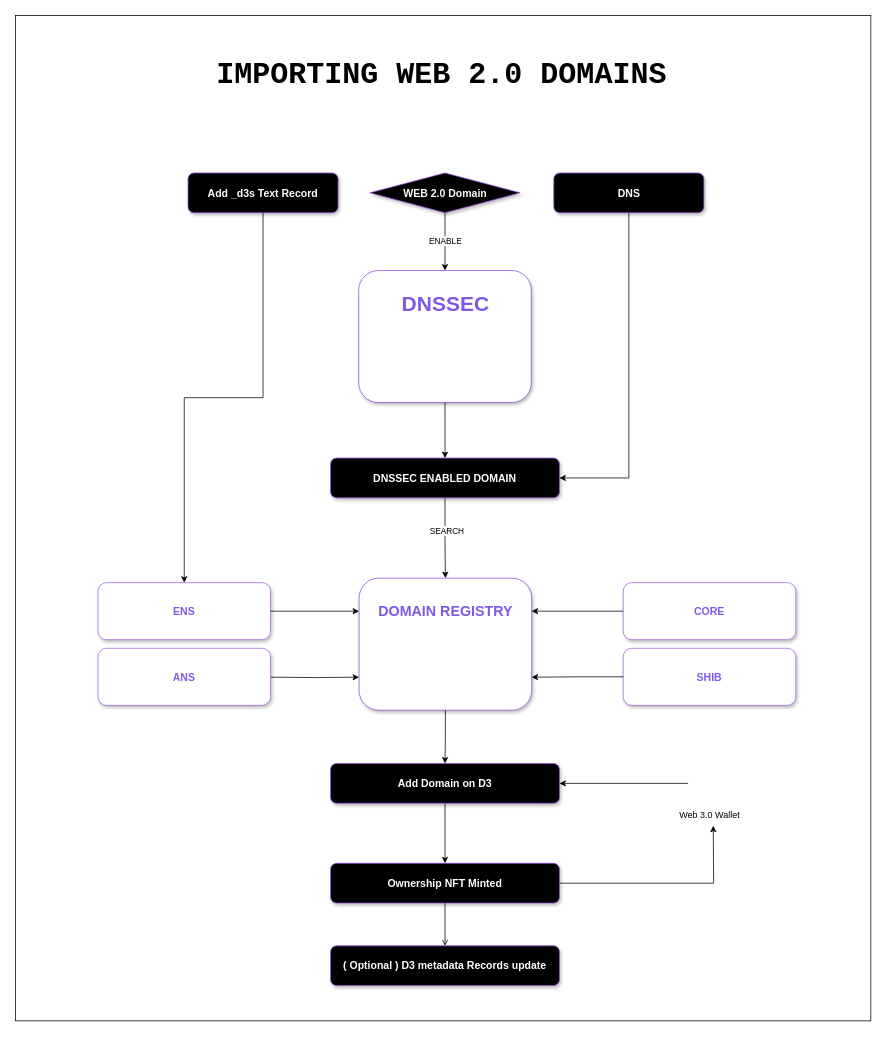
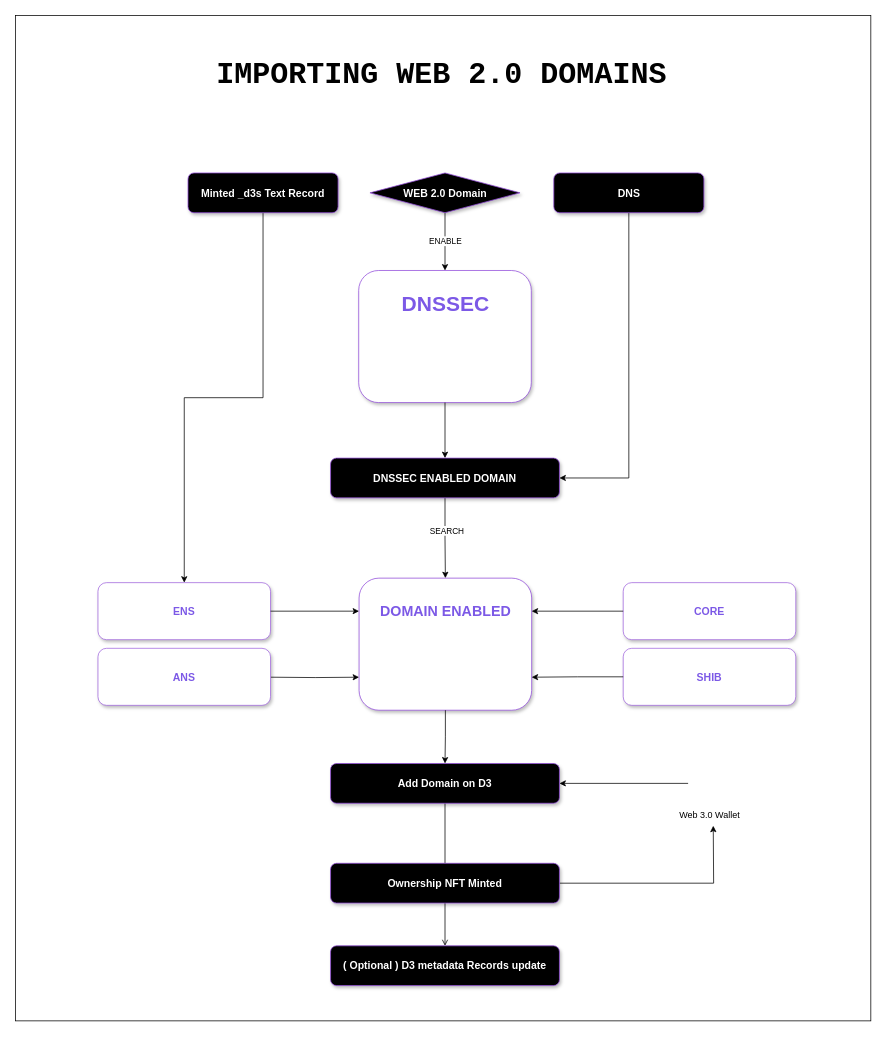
- <mxCell id="17" value="&lt;font style=&quot;font-size: 14px;&quot;&gt;&lt;b&gt;Add _d3s Text Record&lt;/b&gt;&lt;/font&gt;" style="rounded=1;whiteSpace=wrap;html=1;gradientColor=light-dark(#924ddb, #ededed);fillColor=light-dark(#6865f0, #ededed);fontColor=#FFFFFF;shadow=1;strokeColor=light-dark(#934dda, #ededed);gradientDirection=west;" vertex="1" parent="1"><mxGeometry x="250" y="230" width="200" height="53" as="geometry" /></mxCell>
+ <mxCell id="17" value="&lt;font style=&quot;font-size: 14px;&quot;&gt;&lt;b&gt;Minted _d3s Text Record&lt;/b&gt;&lt;/font&gt;" style="rounded=1;whiteSpace=wrap;html=1;gradientColor=light-dark(#924ddb, #ededed);fillColor=light-dark(#6865f0, #ededed);fontColor=#FFFFFF;shadow=1;strokeColor=light-dark(#934dda, #ededed);gradientDirection=west;" vertex="1" parent="1"><mxGeometry x="250" y="230" width="200" height="53" as="geometry" /></mxCell>
- <mxCell id="21" value="&lt;font style=&quot;color: light-dark(rgb(124, 89, 230), rgb(237, 237, 237)); font-size: 19px;&quot;&gt;&lt;b&gt;DOMAIN REGISTRY&lt;/b&gt;&lt;/font&gt;" style="text;html=1;align=center;verticalAlign=middle;resizable=0;points=[];autosize=1;strokeColor=none;fillColor=none;" vertex="1" parent="19"><mxGeometry x="15" y="25" width="200" height="40" as="geometry" /></mxCell>
+ <mxCell id="21" value="&lt;font style=&quot;color: light-dark(rgb(124, 89, 230), rgb(237, 237, 237)); font-size: 19px;&quot;&gt;&lt;b&gt;DOMAIN ENABLED&lt;/b&gt;&lt;/font&gt;" style="text;html=1;align=center;verticalAlign=middle;resizable=0;points=[];autosize=1;strokeColor=none;fillColor=none;" vertex="1" parent="19"><mxGeometry x="15" y="25" width="200" height="40" as="geometry" /></mxCell>
- <mxCell id="35" style="edgeStyle=orthogonalEdgeStyle;rounded=0;orthogonalLoop=1;jettySize=auto;html=1;entryX=0.5;entryY=0;entryDx=0;entryDy=0;" edge="1" parent="1" source="36" target="40"><mxGeometry relative="1" as="geometry" /></mxCell>
+ <mxCell id="35" style="edgeStyle=orthogonalEdgeStyle;rounded=0;orthogonalLoop=1;jettySize=auto;html=1;entryX=0.5;entryY=0;entryDx=0;entryDy=0;endArrow=none;" edge="1" parent="1" source="36" target="40"><mxGeometry relative="1" as="geometry" /></mxCell>
